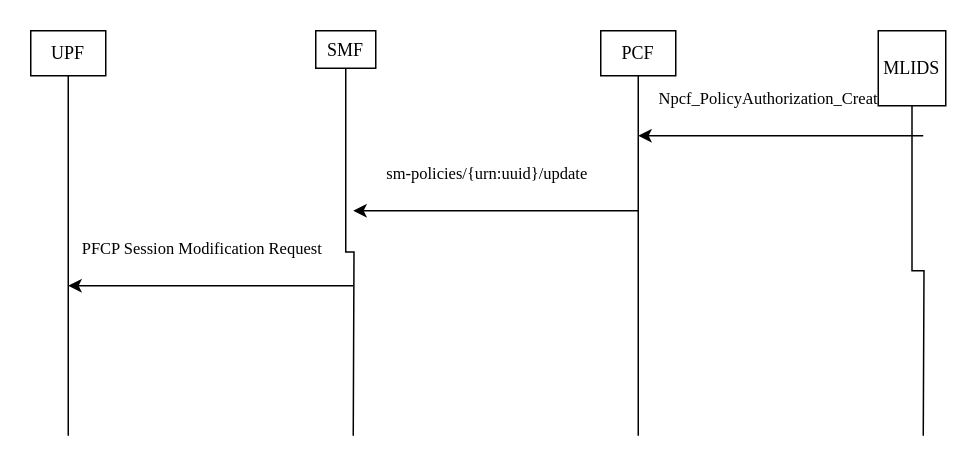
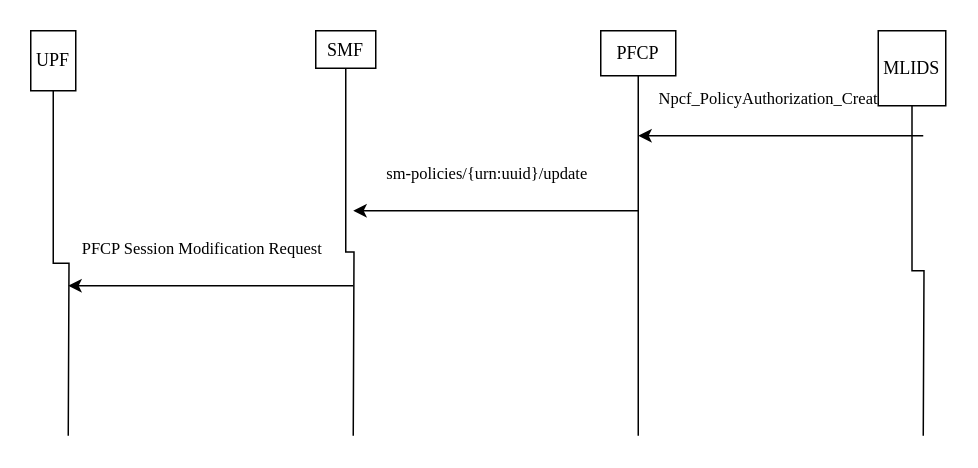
- <mxCell id="10" value="&lt;div&gt;UPF&lt;/div&gt;" style="rounded=0;whiteSpace=wrap;html=1;flipH=1;fontFamily=Tahoma;" vertex="1" parent="1"><mxGeometry x="20" y="20" width="50" height="30" as="geometry" /></mxCell>
+ <mxCell id="10" value="&lt;div&gt;UPF&lt;/div&gt;" style="rounded=0;whiteSpace=wrap;html=1;flipH=1;fontFamily=Tahoma;" vertex="1" parent="1"><mxGeometry x="20" y="20" width="30" height="40" as="geometry" /></mxCell>
- <mxCell id="8" value="PCF" style="rounded=0;whiteSpace=wrap;html=1;flipV=1;flipH=1;fontFamily=Tahoma;" vertex="1" parent="1"><mxGeometry x="400" y="20" width="50" height="30" as="geometry" /></mxCell>
+ <mxCell id="8" value="PFCP" style="rounded=0;whiteSpace=wrap;html=1;flipV=1;flipH=1;fontFamily=Tahoma;" vertex="1" parent="1"><mxGeometry x="400" y="20" width="50" height="30" as="geometry" /></mxCell>
